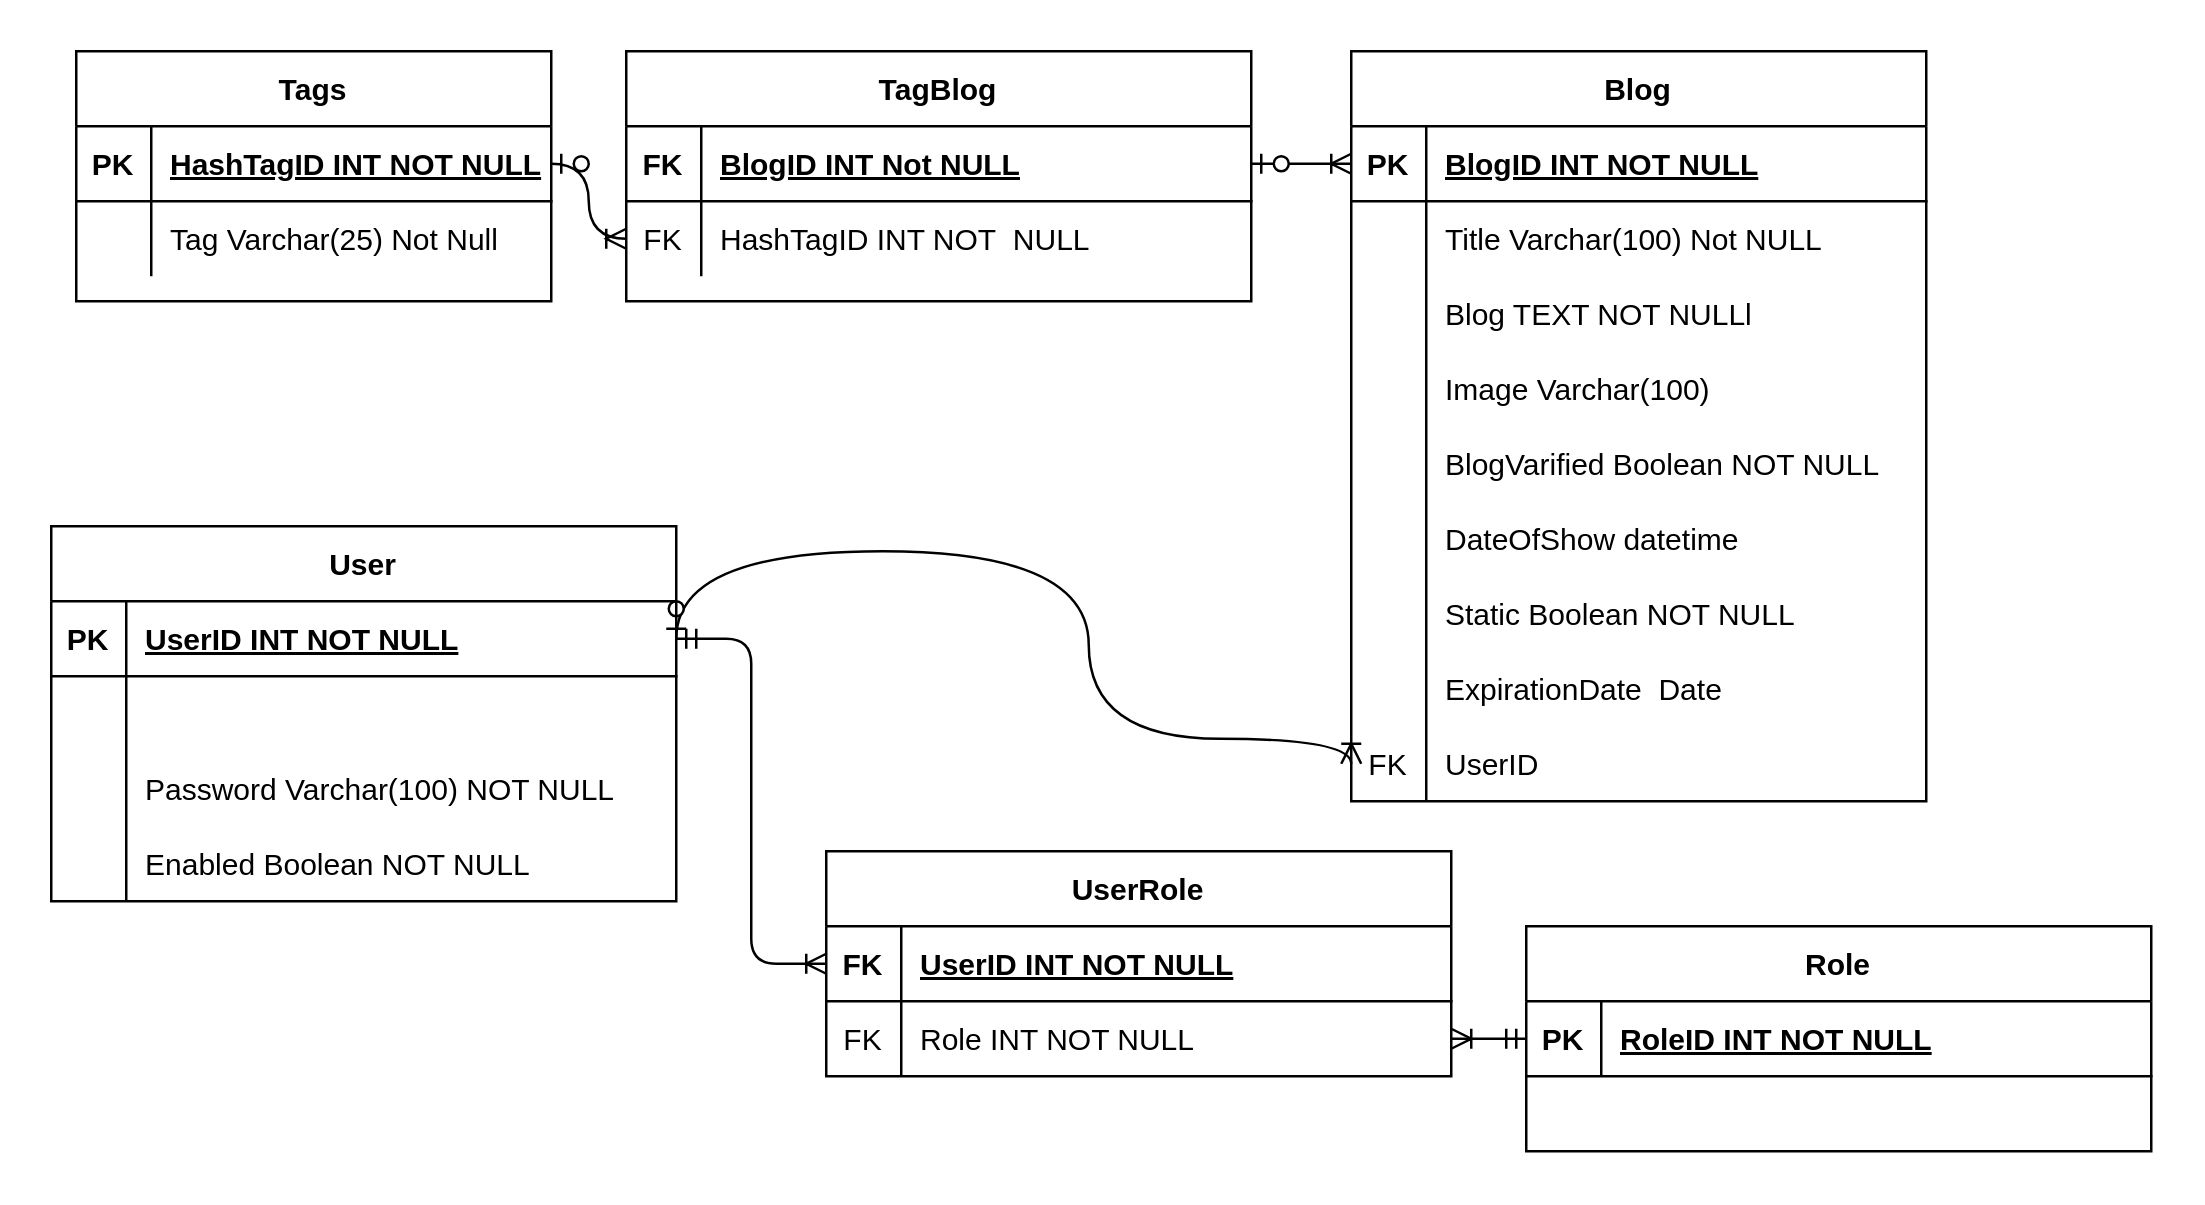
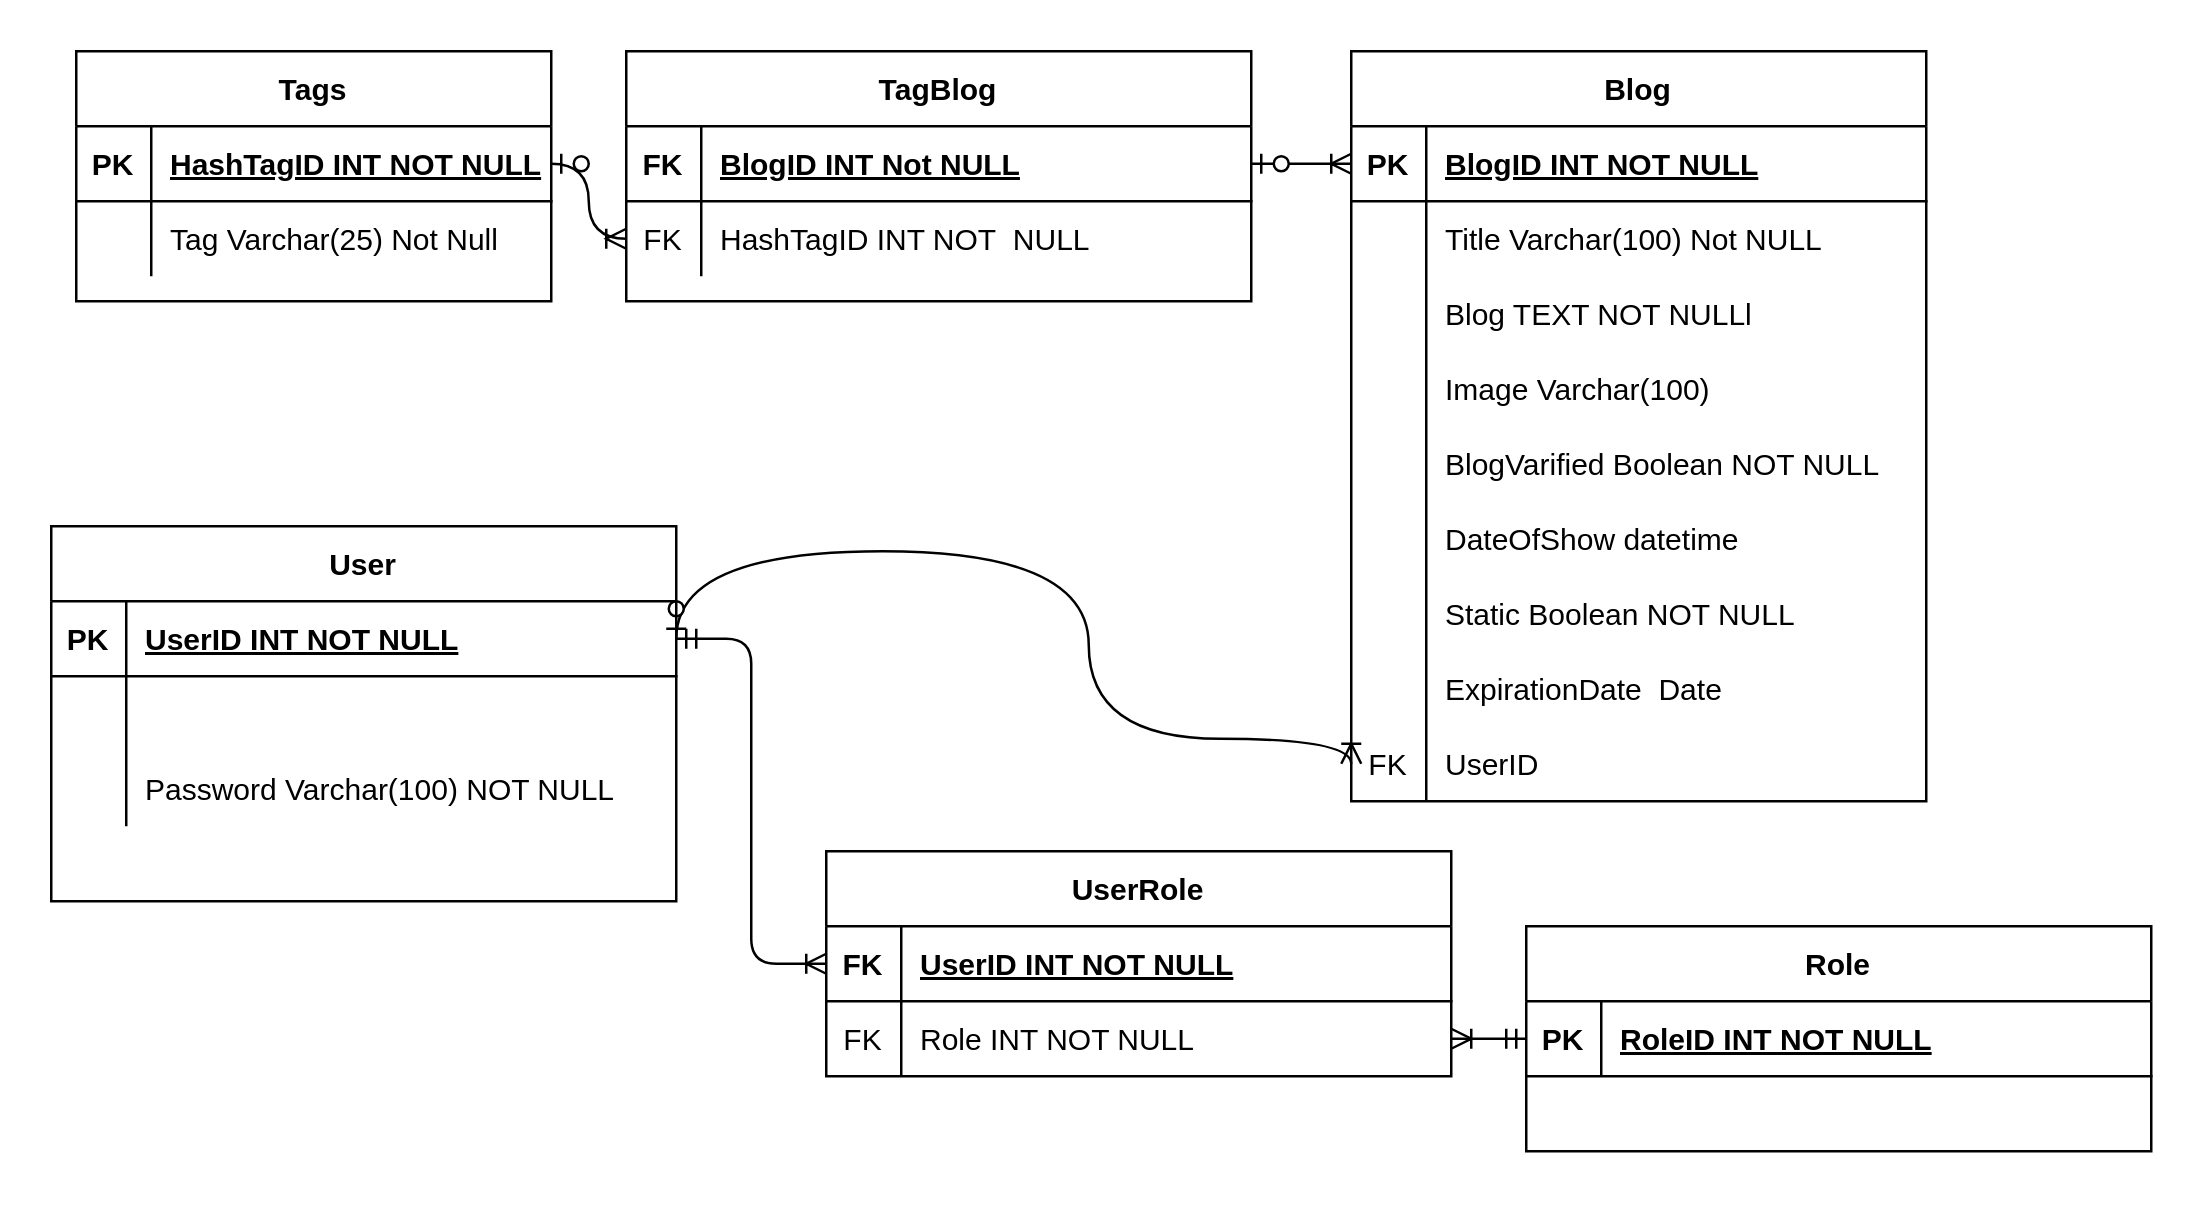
- <mxCell id="66" value="Enabled Boolean NOT NULL" style="shape=partialRectangle;overflow=hidden;connectable=0;fillColor=none;top=0;left=0;bottom=0;right=0;align=left;spacingLeft=6;" parent="64" vertex="1"><mxGeometry x="30" width="220" height="30" as="geometry" /></mxCell>
